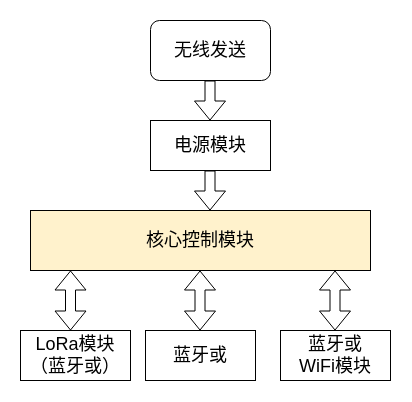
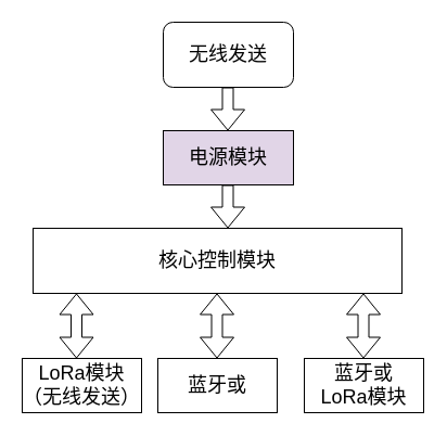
- <mxCell id="3" value="电源模块" style="rounded=0;whiteSpace=wrap;html=1;fontSize=18;" vertex="1" parent="1"><mxGeometry x="150" y="120" width="120" height="50" as="geometry" /></mxCell>
+ <mxCell id="3" value="电源模块" style="rounded=0;whiteSpace=wrap;html=1;fontSize=18;fillColor=#e1d5e7;" vertex="1" parent="1"><mxGeometry x="150" y="120" width="120" height="50" as="geometry" /></mxCell>
- <mxCell id="5" value="核心控制模块" style="rounded=0;whiteSpace=wrap;html=1;fontSize=18;fillColor=#fff2cc;" vertex="1" parent="1"><mxGeometry x="30" y="210" width="340" height="60" as="geometry" /></mxCell>
+ <mxCell id="5" value="核心控制模块" style="rounded=0;whiteSpace=wrap;html=1;fontSize=18;" vertex="1" parent="1"><mxGeometry x="30" y="210" width="340" height="60" as="geometry" /></mxCell>
- <mxCell id="7" value="LoRa模块&lt;br&gt;（蓝牙或）" style="rounded=0;whiteSpace=wrap;html=1;fontSize=18;" vertex="1" parent="1"><mxGeometry x="20" y="330" width="110" height="50" as="geometry" /></mxCell>
+ <mxCell id="7" value="LoRa模块&lt;br&gt;（无线发送）" style="rounded=0;whiteSpace=wrap;html=1;fontSize=18;" vertex="1" parent="1"><mxGeometry x="20" y="330" width="110" height="50" as="geometry" /></mxCell>
- <mxCell id="9" value="蓝牙或&lt;br&gt;WiFi模块" style="rounded=0;whiteSpace=wrap;html=1;fontSize=18;" vertex="1" parent="1"><mxGeometry x="280" y="330" width="110" height="50" as="geometry" /></mxCell>
+ <mxCell id="9" value="蓝牙或&lt;br&gt;LoRa模块" style="rounded=0;whiteSpace=wrap;html=1;fontSize=18;" vertex="1" parent="1"><mxGeometry x="280" y="330" width="110" height="50" as="geometry" /></mxCell>
